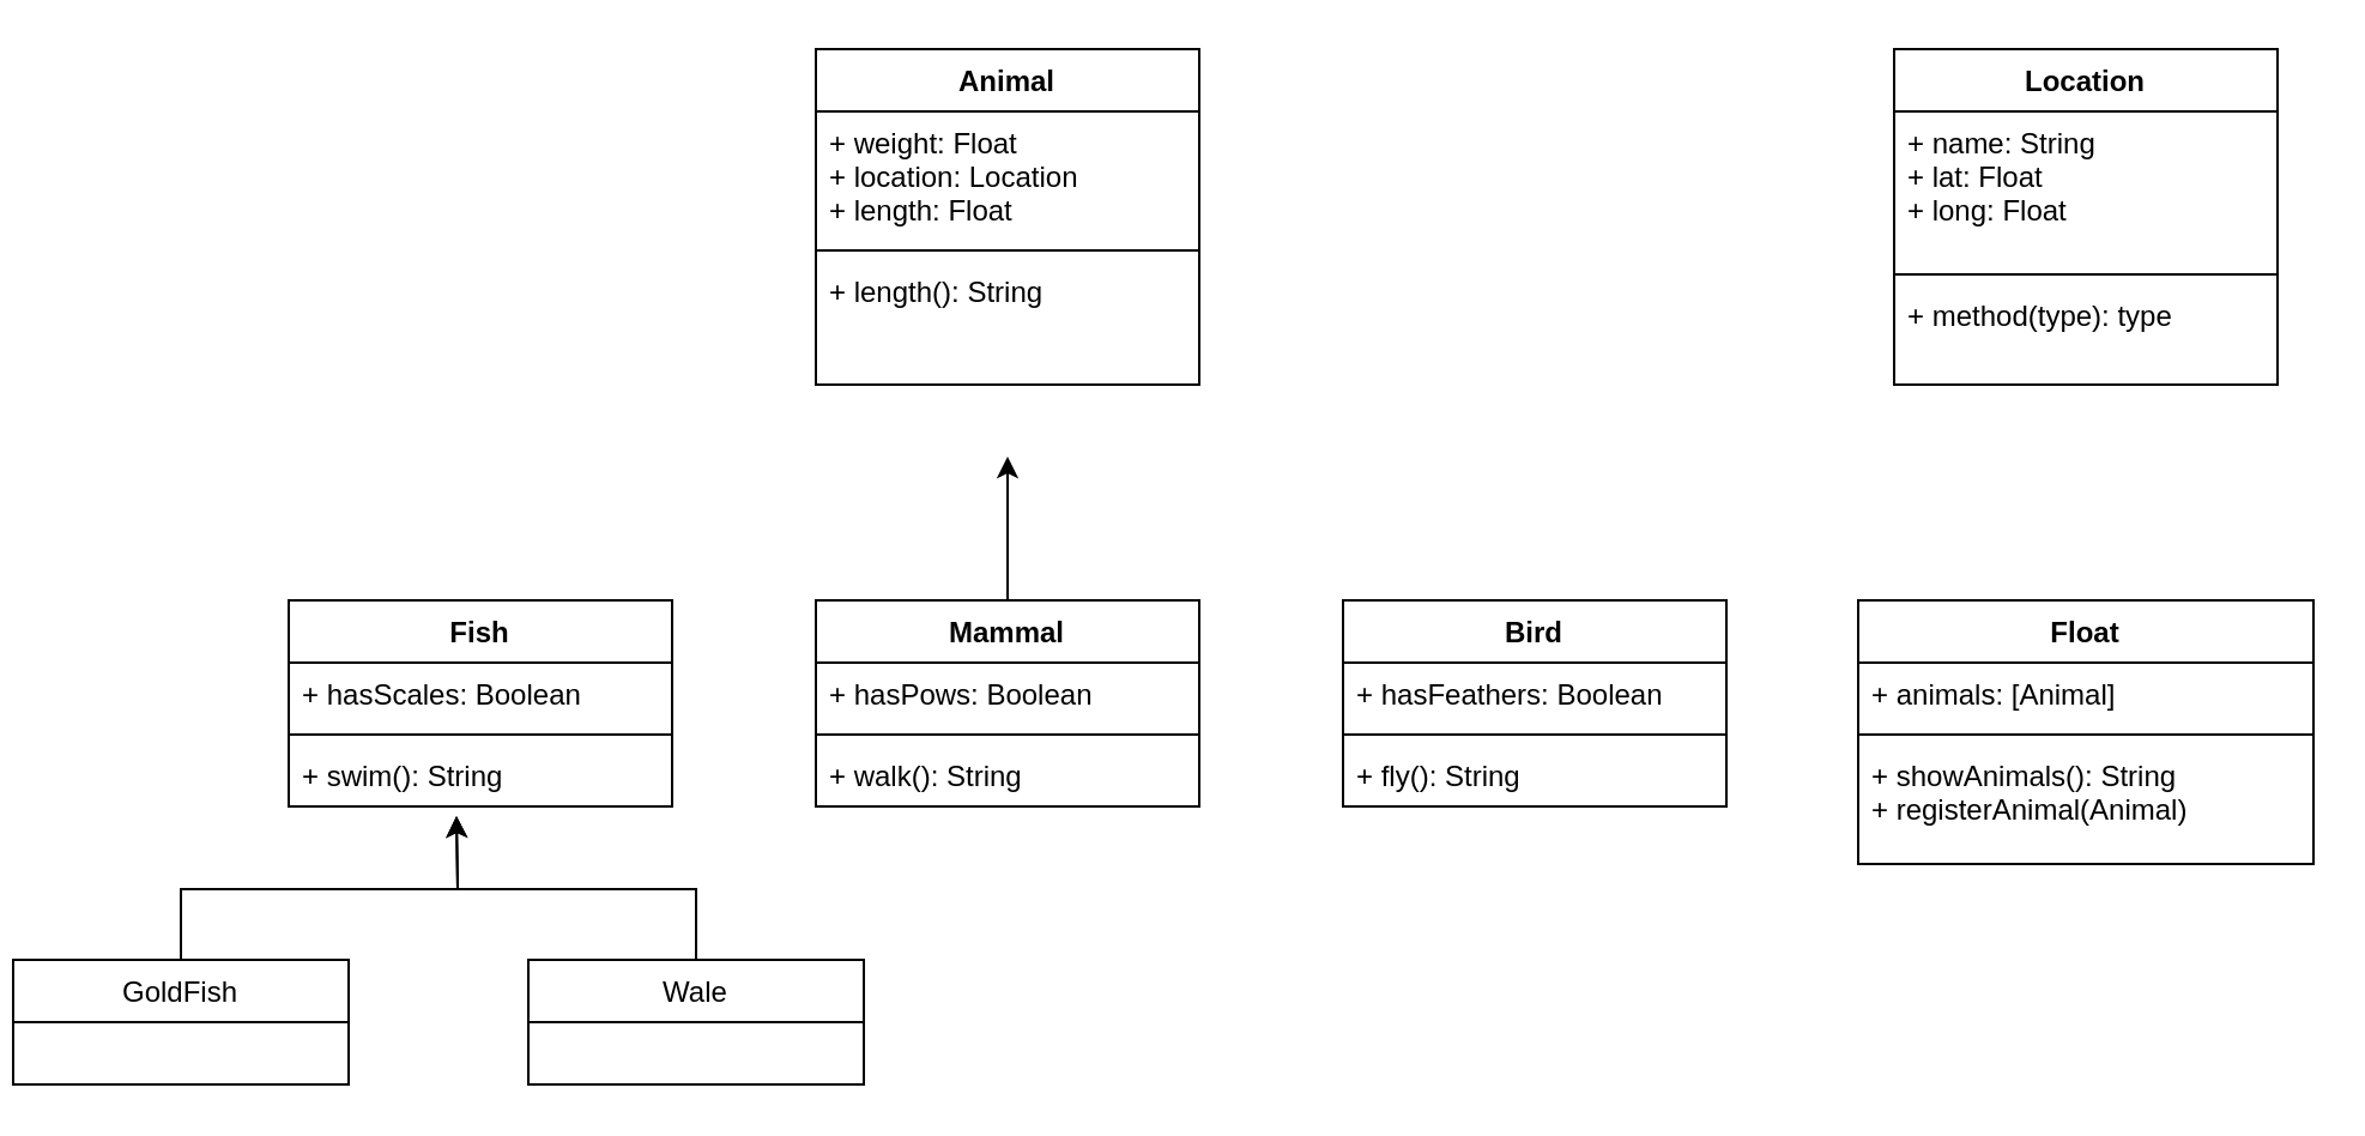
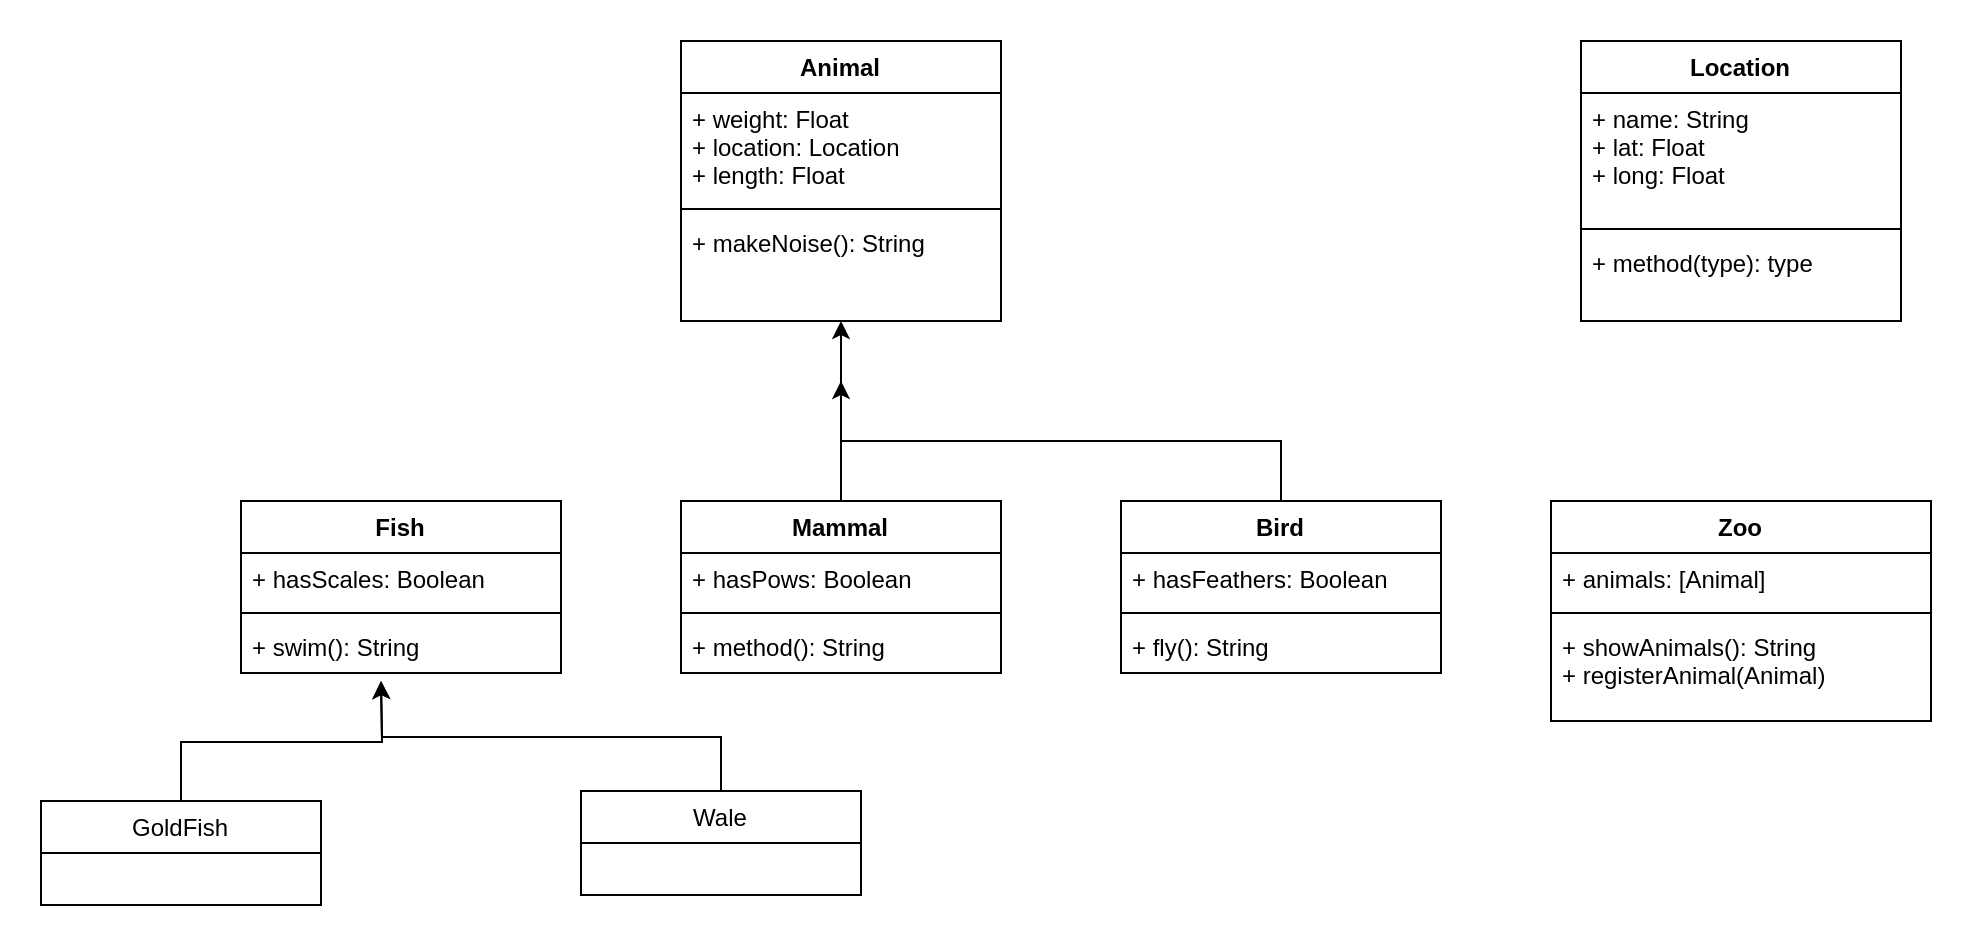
- <mxCell id="5" value="+ length(): String" style="text;strokeColor=none;fillColor=none;align=left;verticalAlign=top;spacingLeft=4;spacingRight=4;overflow=hidden;rotatable=0;points=[[0,0.5],[1,0.5]];portConstraint=eastwest;" vertex="1" parent="2"><mxGeometry y="88" width="160" height="52" as="geometry" /></mxCell>
+ <mxCell id="5" value="+ makeNoise(): String" style="text;strokeColor=none;fillColor=none;align=left;verticalAlign=top;spacingLeft=4;spacingRight=4;overflow=hidden;rotatable=0;points=[[0,0.5],[1,0.5]];portConstraint=eastwest;" vertex="1" parent="2"><mxGeometry y="88" width="160" height="52" as="geometry" /></mxCell>
+ <mxCell id="7" style="edgeStyle=orthogonalEdgeStyle;rounded=0;orthogonalLoop=1;jettySize=auto;html=1;entryX=0.5;entryY=1;entryDx=0;entryDy=0;" edge="1" parent="1" source="8" target="2"><mxGeometry relative="1" as="geometry"><Array as="points"><mxPoint x="640" y="220" /><mxPoint x="420" y="220" /></Array></mxGeometry></mxCell>
- <mxCell id="28" value="Float" style="swimlane;fontStyle=1;align=center;verticalAlign=top;childLayout=stackLayout;horizontal=1;startSize=26;horizontalStack=0;resizeParent=1;resizeParentMax=0;resizeLast=0;collapsible=1;marginBottom=0;" vertex="1" parent="1"><mxGeometry x="775" y="250" width="190" height="110" as="geometry" /></mxCell>
+ <mxCell id="28" value="Zoo" style="swimlane;fontStyle=1;align=center;verticalAlign=top;childLayout=stackLayout;horizontal=1;startSize=26;horizontalStack=0;resizeParent=1;resizeParentMax=0;resizeLast=0;collapsible=1;marginBottom=0;" vertex="1" parent="1"><mxGeometry x="775" y="250" width="190" height="110" as="geometry" /></mxCell>
- <mxCell id="19" value="+ walk(): String" style="text;strokeColor=none;fillColor=none;align=left;verticalAlign=top;spacingLeft=4;spacingRight=4;overflow=hidden;rotatable=0;points=[[0,0.5],[1,0.5]];portConstraint=eastwest;" vertex="1" parent="16"><mxGeometry y="60" width="160" height="26" as="geometry" /></mxCell>
+ <mxCell id="19" value="+ method(): String" style="text;strokeColor=none;fillColor=none;align=left;verticalAlign=top;spacingLeft=4;spacingRight=4;overflow=hidden;rotatable=0;points=[[0,0.5],[1,0.5]];portConstraint=eastwest;" vertex="1" parent="16"><mxGeometry y="60" width="160" height="26" as="geometry" /></mxCell>
- <mxCell id="21" value="GoldFish" style="swimlane;fontStyle=0;childLayout=stackLayout;horizontal=1;startSize=26;fillColor=none;horizontalStack=0;resizeParent=1;resizeParentMax=0;resizeLast=0;collapsible=1;marginBottom=0;" vertex="1" parent="1"><mxGeometry x="5" y="400" width="140" height="52" as="geometry" /></mxCell>
+ <mxCell id="21" value="GoldFish" style="swimlane;fontStyle=0;childLayout=stackLayout;horizontal=1;startSize=26;fillColor=none;horizontalStack=0;resizeParent=1;resizeParentMax=0;resizeLast=0;collapsible=1;marginBottom=0;" vertex="1" parent="1"><mxGeometry x="20" y="400" width="140" height="52" as="geometry" /></mxCell>
- <mxCell id="23" value="Wale" style="swimlane;fontStyle=0;childLayout=stackLayout;horizontal=1;startSize=26;fillColor=none;horizontalStack=0;resizeParent=1;resizeParentMax=0;resizeLast=0;collapsible=1;marginBottom=0;" vertex="1" parent="1"><mxGeometry x="220" y="400" width="140" height="52" as="geometry" /></mxCell>
+ <mxCell id="23" value="Wale" style="swimlane;fontStyle=0;childLayout=stackLayout;horizontal=1;startSize=26;fillColor=none;horizontalStack=0;resizeParent=1;resizeParentMax=0;resizeLast=0;collapsible=1;marginBottom=0;" vertex="1" parent="1"><mxGeometry x="290" y="395" width="140" height="52" as="geometry" /></mxCell>
